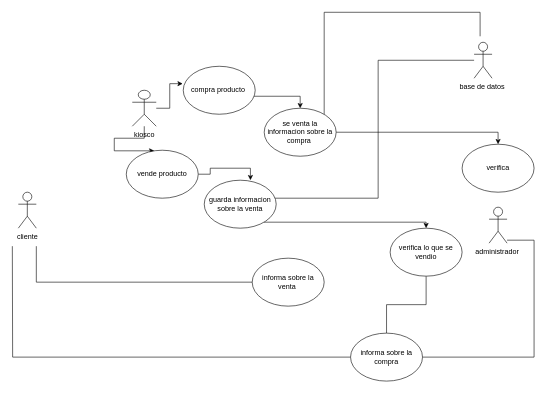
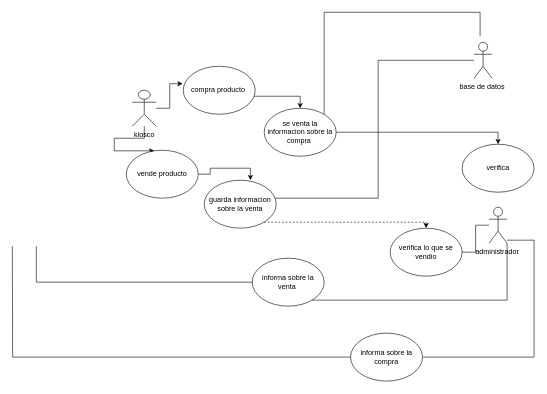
- <mxCell id="4" value="cliente" style="shape=umlActor;verticalLabelPosition=bottom;verticalAlign=top;html=1;outlineConnect=0;" vertex="1" parent="1"><mxGeometry x="30" y="320" width="30" height="60" as="geometry" /></mxCell>
- <mxCell id="11" style="edgeStyle=orthogonalEdgeStyle;rounded=0;orthogonalLoop=1;jettySize=auto;html=1;" edge="1" parent="1" source="12" target="14"><mxGeometry relative="1" as="geometry"><Array as="points"><mxPoint x="710" y="370" /></Array></mxGeometry></mxCell>
+ <mxCell id="11" style="edgeStyle=orthogonalEdgeStyle;rounded=0;orthogonalLoop=1;jettySize=auto;html=1;dashed=1;" edge="1" parent="1" source="12" target="14"><mxGeometry relative="1" as="geometry"><Array as="points"><mxPoint x="710" y="370" /></Array></mxGeometry></mxCell>
+ <mxCell id="16" style="edgeStyle=orthogonalEdgeStyle;rounded=0;orthogonalLoop=1;jettySize=auto;html=1;endArrow=none;endFill=0;" edge="1" parent="1" source="17" target="3"><mxGeometry relative="1" as="geometry"><Array as="points"><mxPoint x="845" y="500" /></Array></mxGeometry></mxCell>
- <mxCell id="13" style="edgeStyle=orthogonalEdgeStyle;rounded=0;orthogonalLoop=1;jettySize=auto;html=1;endArrow=none;endFill=0;" edge="1" parent="1" source="14" target="26"><mxGeometry relative="1" as="geometry" /></mxCell>
+ <mxCell id="13" style="edgeStyle=orthogonalEdgeStyle;rounded=0;orthogonalLoop=1;jettySize=auto;html=1;endArrow=none;endFill=0;" edge="1" parent="1" source="14" target="3"><mxGeometry relative="1" as="geometry" /></mxCell>
